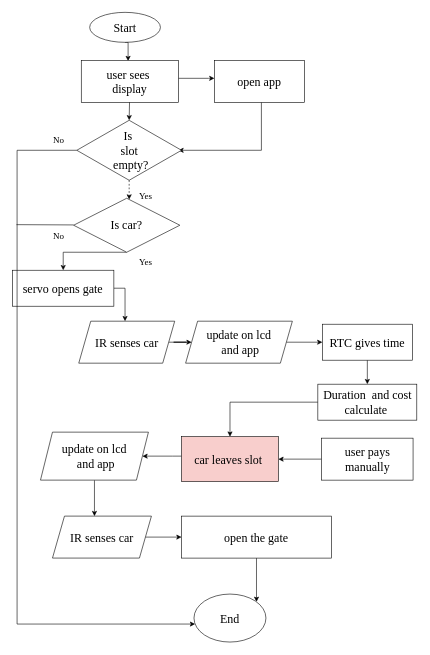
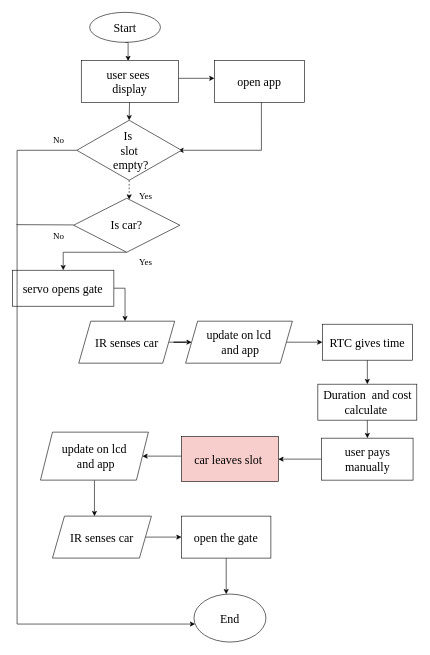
- <mxCell id="24" value="" style="edgeStyle=orthogonalEdgeStyle;rounded=0;orthogonalLoop=1;jettySize=auto;html=1;" edge="1" parent="1" source="25" target="27"><mxGeometry relative="1" as="geometry" /></mxCell>
+ <mxCell id="24" value="" style="edgeStyle=orthogonalEdgeStyle;rounded=0;orthogonalLoop=1;jettySize=auto;html=1;" edge="1" parent="1" source="25" target="21"><mxGeometry relative="1" as="geometry" /></mxCell>
- <mxCell id="29" value="&lt;font face=&quot;Times New Roman&quot; style=&quot;font-size: 20px;&quot;&gt;open the gate&lt;/font&gt;" style="rounded=0;whiteSpace=wrap;html=1;" vertex="1" parent="1"><mxGeometry x="302.19" y="860" width="250" height="70" as="geometry" /></mxCell>
+ <mxCell id="29" value="&lt;font face=&quot;Times New Roman&quot; style=&quot;font-size: 20px;&quot;&gt;open the gate&lt;/font&gt;" style="rounded=0;whiteSpace=wrap;html=1;" vertex="1" parent="1"><mxGeometry x="302.19" y="860" width="149" height="70" as="geometry" /></mxCell>
